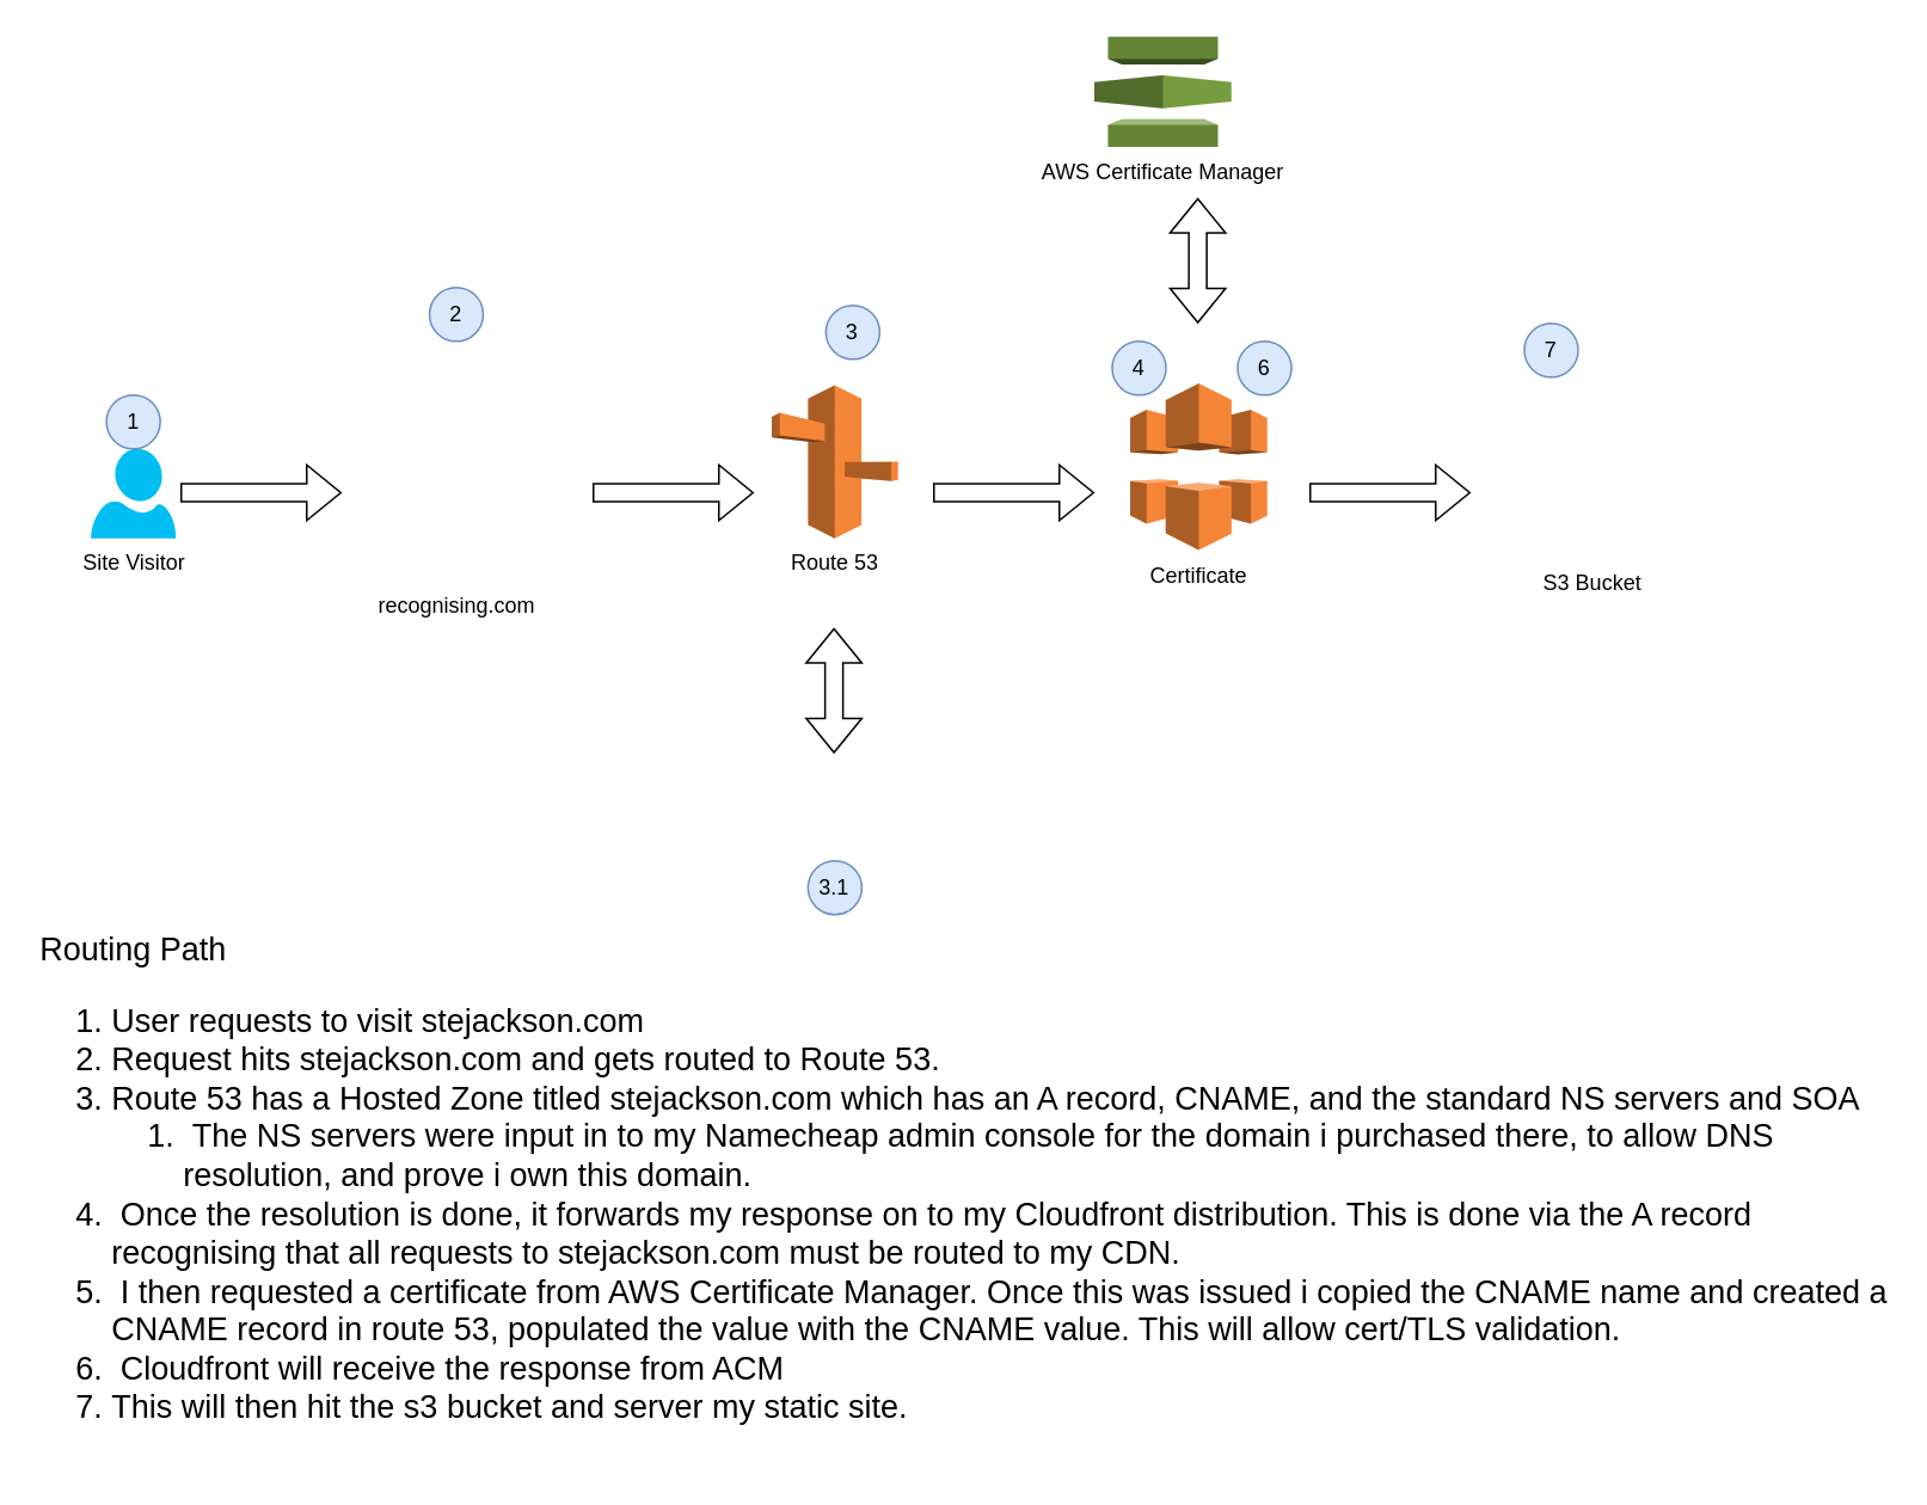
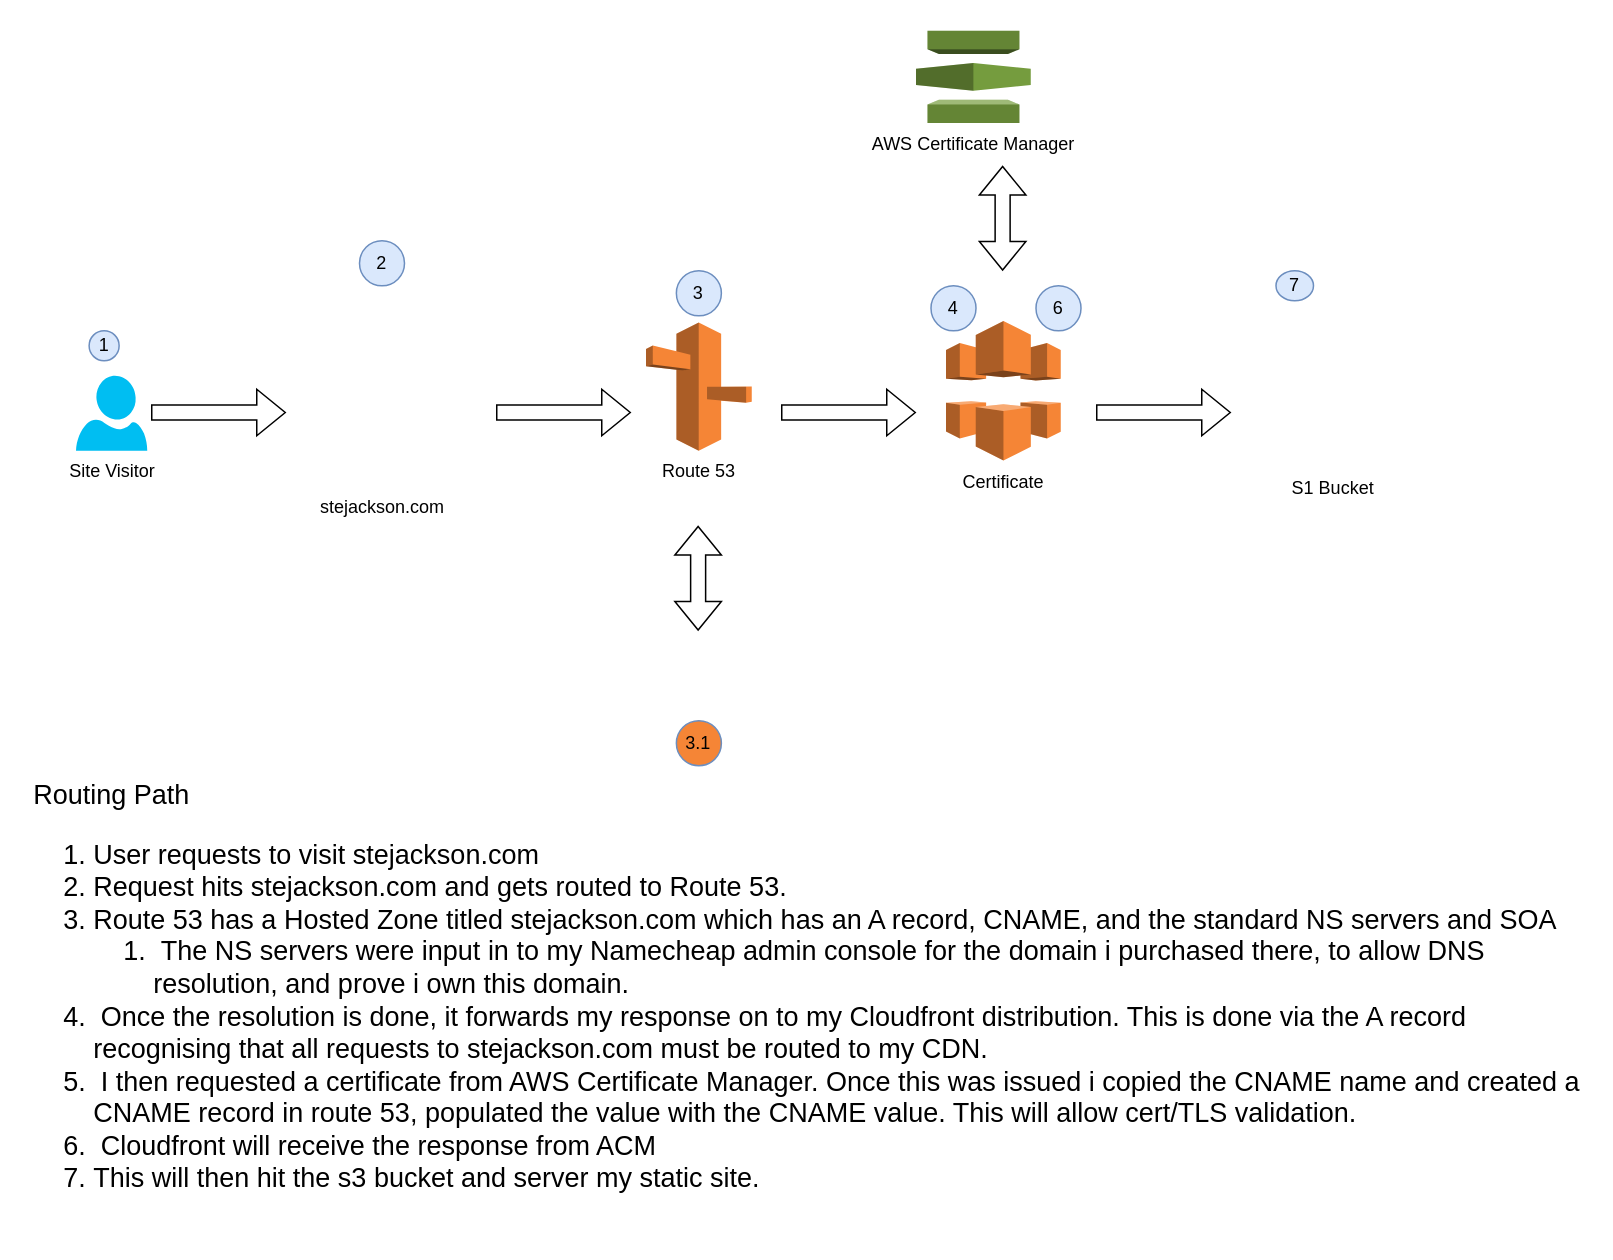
- <mxCell id="17" value="3" style="ellipse;whiteSpace=wrap;html=1;fillColor=#dae8fc;strokeColor=#6c8ebf;" vertex="1" parent="1"><mxGeometry x="460.25" y="170" width="30" height="30" as="geometry" /></mxCell>
+ <mxCell id="17" value="3" style="ellipse;whiteSpace=wrap;html=1;fillColor=#dae8fc;strokeColor=#6c8ebf;" vertex="1" parent="1"><mxGeometry x="450.25" y="180" width="30" height="30" as="geometry" /></mxCell>
- <mxCell id="20" value="7" style="ellipse;whiteSpace=wrap;html=1;fillColor=#dae8fc;strokeColor=#6c8ebf;" vertex="1" parent="1"><mxGeometry x="850" y="180" width="30" height="30" as="geometry" /></mxCell>
+ <mxCell id="20" value="7" style="ellipse;whiteSpace=wrap;html=1;fillColor=#dae8fc;strokeColor=#6c8ebf;" vertex="1" parent="1"><mxGeometry x="850" y="180" width="25" height="20" as="geometry" /></mxCell>
- <mxCell id="15" value="1" style="ellipse;whiteSpace=wrap;html=1;fillColor=#dae8fc;strokeColor=#6c8ebf;" vertex="1" parent="1"><mxGeometry x="58.75" y="220" width="30" height="30" as="geometry" /></mxCell>
+ <mxCell id="15" value="1" style="ellipse;whiteSpace=wrap;html=1;fillColor=#dae8fc;strokeColor=#6c8ebf;" vertex="1" parent="1"><mxGeometry x="58.75" y="220" width="20" height="20" as="geometry" /></mxCell>
- <mxCell id="14" value="S3 Bucket&#10;" style="shape=image;verticalLabelPosition=bottom;labelBackgroundColor=default;verticalAlign=top;aspect=fixed;imageAspect=0;image=https://seeklogo.com/images/A/amazon-s3-simple-storage-service-logo-9A3F37976E-seeklogo.com.png;" vertex="1" parent="1"><mxGeometry x="840" y="214.5" width="96.5" height="96.5" as="geometry" /></mxCell>
+ <mxCell id="14" value="S1 Bucket&#10;" style="shape=image;verticalLabelPosition=bottom;labelBackgroundColor=default;verticalAlign=top;aspect=fixed;imageAspect=0;image=https://seeklogo.com/images/A/amazon-s3-simple-storage-service-logo-9A3F37976E-seeklogo.com.png;" vertex="1" parent="1"><mxGeometry x="840" y="214.5" width="96.5" height="96.5" as="geometry" /></mxCell>
- <mxCell id="2" value="recognising.com" style="shape=image;html=1;verticalAlign=top;verticalLabelPosition=bottom;labelBackgroundColor=#ffffff;imageAspect=0;aspect=fixed;image=https://cdn1.iconfinder.com/data/icons/nuove/128x128/filesystems/www.png" vertex="1" parent="1"><mxGeometry x="190" y="196" width="128" height="128" as="geometry" /></mxCell>
+ <mxCell id="2" value="stejackson.com" style="shape=image;html=1;verticalAlign=top;verticalLabelPosition=bottom;labelBackgroundColor=#ffffff;imageAspect=0;aspect=fixed;image=https://cdn1.iconfinder.com/data/icons/nuove/128x128/filesystems/www.png" vertex="1" parent="1"><mxGeometry x="190" y="196" width="128" height="128" as="geometry" /></mxCell>
- <mxCell id="18" value="3.1" style="ellipse;whiteSpace=wrap;html=1;fillColor=#dae8fc;strokeColor=#6c8ebf;" vertex="1" parent="1"><mxGeometry x="450.25" y="480" width="30" height="30" as="geometry" /></mxCell>
+ <mxCell id="18" value="3.1" style="ellipse;whiteSpace=wrap;html=1;fillColor=#f58536;strokeColor=#6c8ebf;" vertex="1" parent="1"><mxGeometry x="450.25" y="480" width="30" height="30" as="geometry" /></mxCell>
